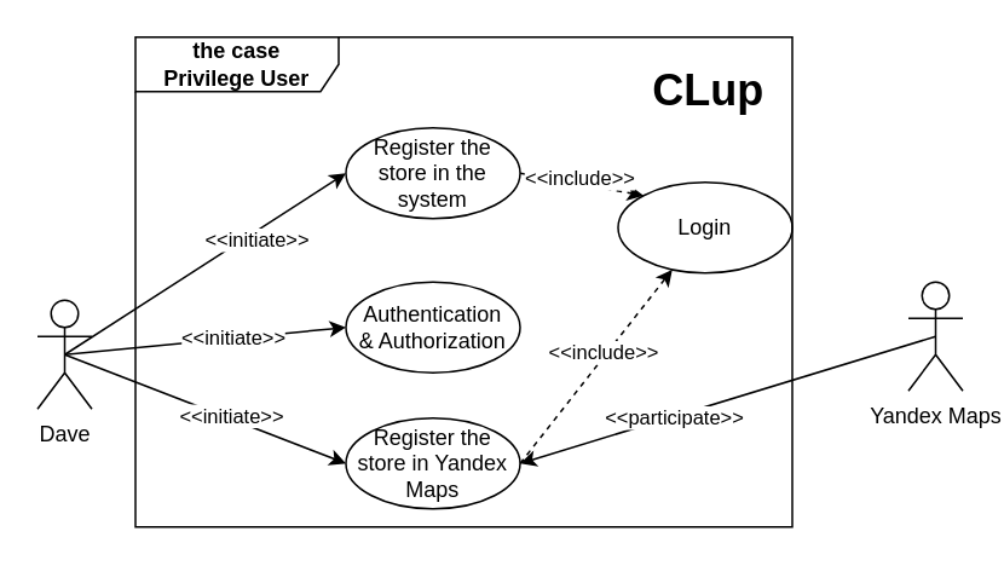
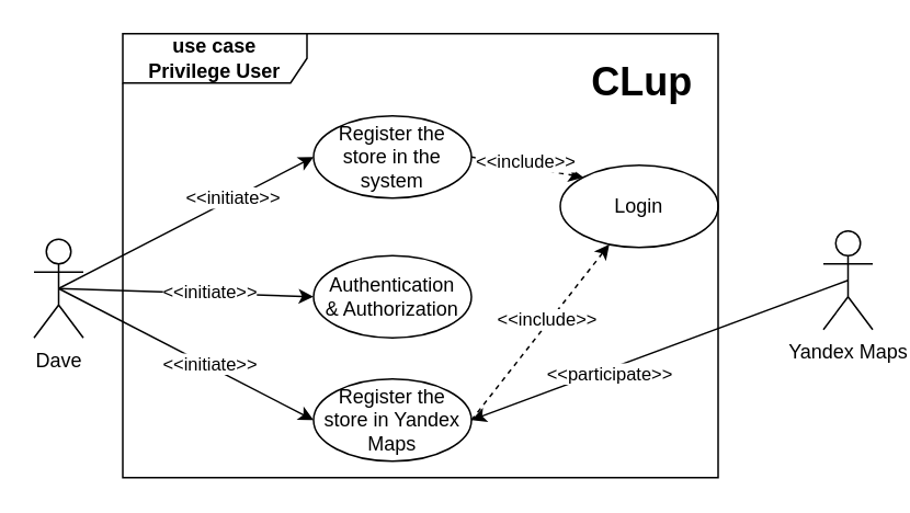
- <mxCell id="21" value="&lt;b&gt;the case&lt;br&gt;Privilege User&lt;br&gt;&lt;/b&gt;" style="shape=umlFrame;whiteSpace=wrap;html=1;width=112;height=30;" vertex="1" parent="1"><mxGeometry x="74" y="20" width="362" height="270" as="geometry" /></mxCell>
+ <mxCell id="21" value="&lt;b&gt;use case&lt;br&gt;Privilege User&lt;br&gt;&lt;/b&gt;" style="shape=umlFrame;whiteSpace=wrap;html=1;width=112;height=30;" vertex="1" parent="1"><mxGeometry x="74" y="20" width="362" height="270" as="geometry" /></mxCell>
- <mxCell id="19" value="Yandex Maps" style="shape=umlActor;verticalLabelPosition=bottom;verticalAlign=top;html=1;outlineConnect=0;" vertex="1" parent="1"><mxGeometry x="500" y="155" width="30" height="60" as="geometry" /></mxCell>
+ <mxCell id="19" value="Yandex Maps" style="shape=umlActor;verticalLabelPosition=bottom;verticalAlign=top;html=1;outlineConnect=0;" vertex="1" parent="1"><mxGeometry x="500" y="140" width="30" height="60" as="geometry" /></mxCell>
- <mxCell id="8" value="Dave" style="shape=umlActor;verticalLabelPosition=bottom;verticalAlign=top;html=1;outlineConnect=0;" vertex="1" parent="1"><mxGeometry x="20" y="165" width="30" height="60" as="geometry" /></mxCell>
+ <mxCell id="8" value="Dave" style="shape=umlActor;verticalLabelPosition=bottom;verticalAlign=top;html=1;outlineConnect=0;" vertex="1" parent="1"><mxGeometry x="20" y="145" width="30" height="60" as="geometry" /></mxCell>
